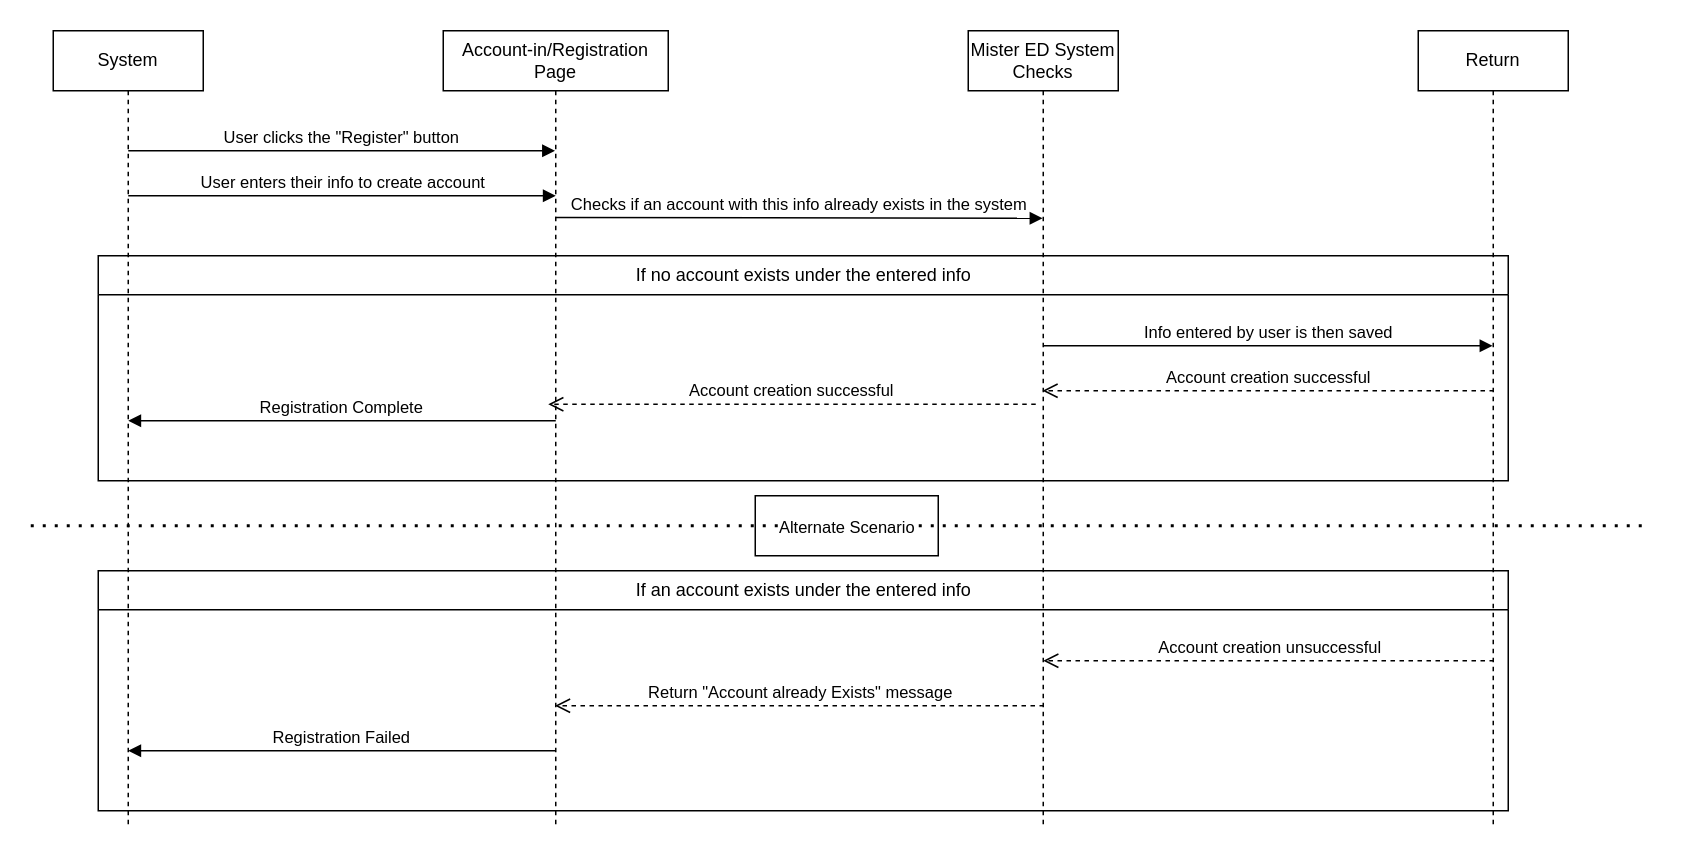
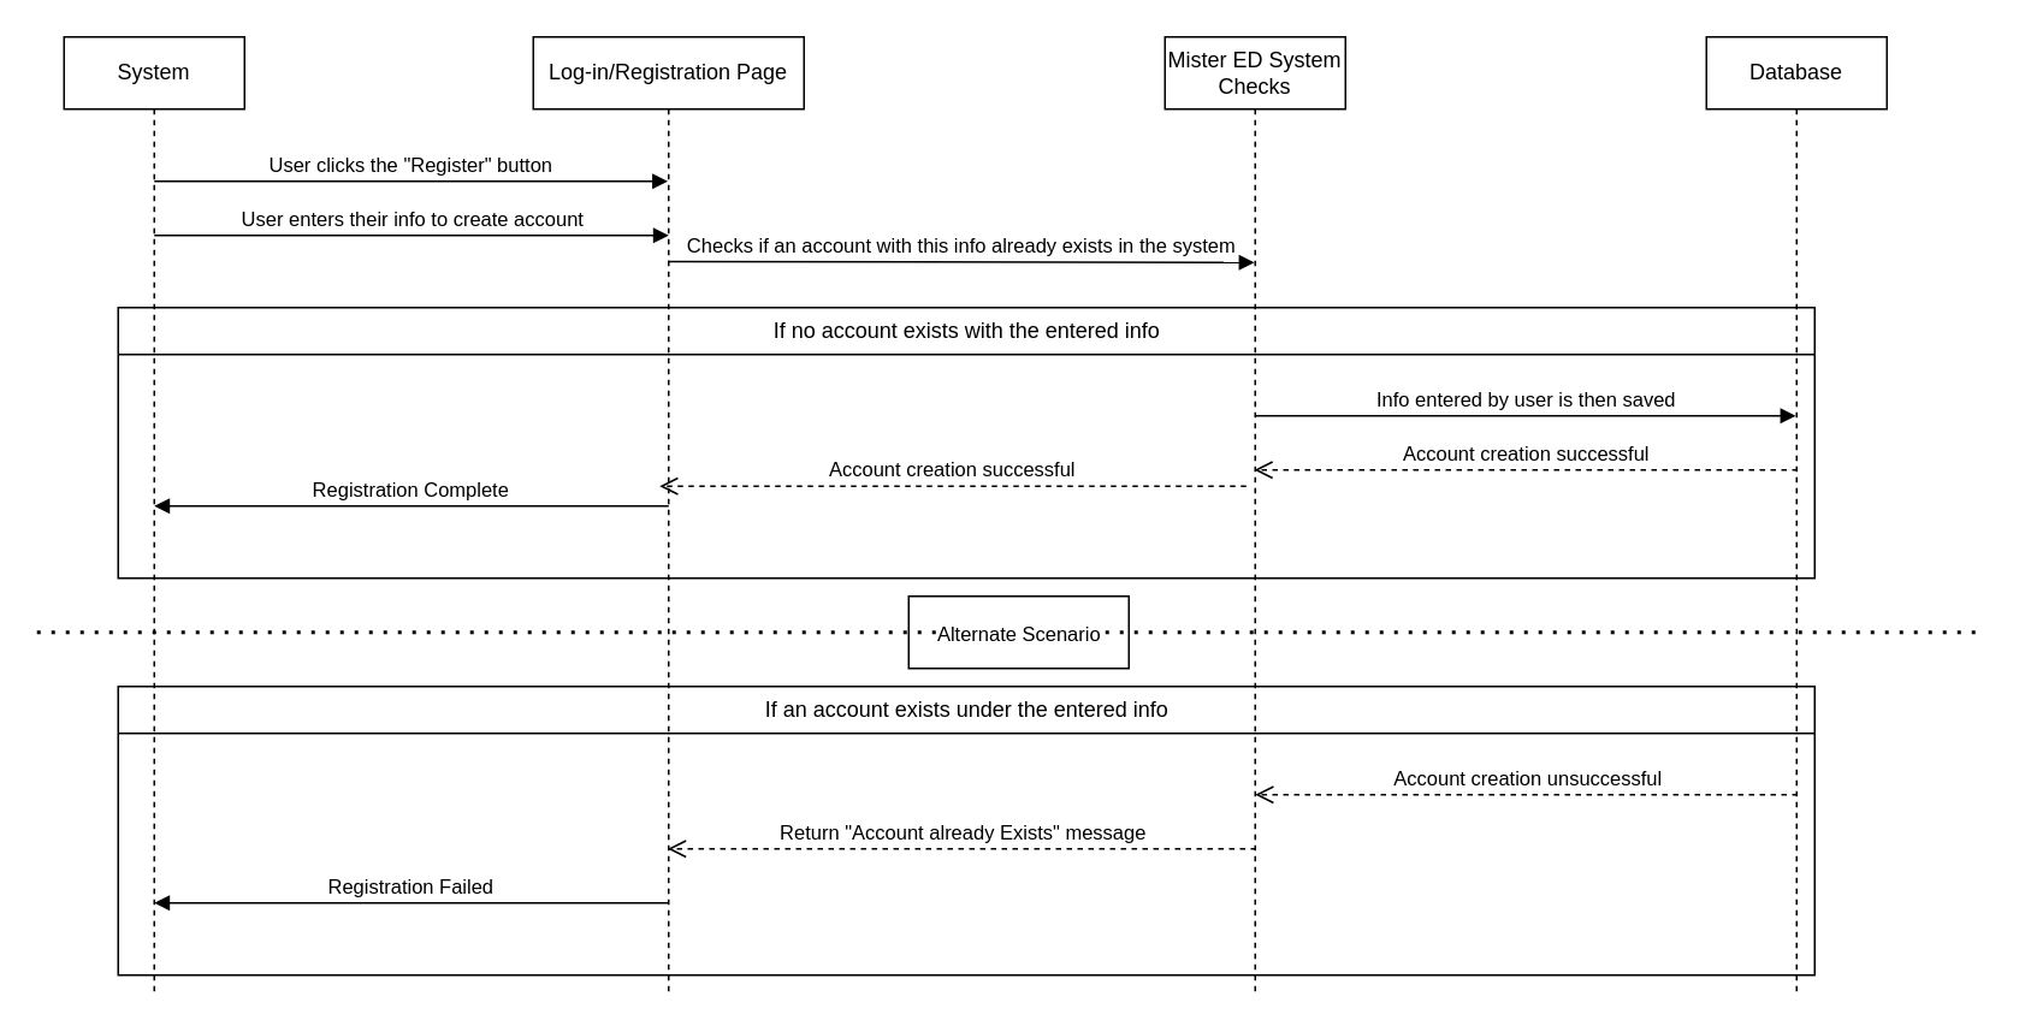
- <mxCell id="12" value="Account-in/Registration Page" style="shape=umlLifeline;perimeter=lifelinePerimeter;whiteSpace=wrap;html=1;container=0;dropTarget=0;collapsible=0;recursiveResize=0;outlineConnect=0;portConstraint=eastwest;newEdgeStyle={&quot;edgeStyle&quot;:&quot;elbowEdgeStyle&quot;,&quot;elbow&quot;:&quot;vertical&quot;,&quot;curved&quot;:0,&quot;rounded&quot;:0};" parent="1" vertex="1"><mxGeometry x="295" y="20" width="150" height="530" as="geometry" /></mxCell>
+ <mxCell id="12" value="Log-in/Registration Page" style="shape=umlLifeline;perimeter=lifelinePerimeter;whiteSpace=wrap;html=1;container=0;dropTarget=0;collapsible=0;recursiveResize=0;outlineConnect=0;portConstraint=eastwest;newEdgeStyle={&quot;edgeStyle&quot;:&quot;elbowEdgeStyle&quot;,&quot;elbow&quot;:&quot;vertical&quot;,&quot;curved&quot;:0,&quot;rounded&quot;:0};" parent="1" vertex="1"><mxGeometry x="295" y="20" width="150" height="530" as="geometry" /></mxCell>
- <mxCell id="10" value="Return" style="shape=umlLifeline;perimeter=lifelinePerimeter;whiteSpace=wrap;html=1;container=0;dropTarget=0;collapsible=0;recursiveResize=0;outlineConnect=0;portConstraint=eastwest;newEdgeStyle={&quot;edgeStyle&quot;:&quot;elbowEdgeStyle&quot;,&quot;elbow&quot;:&quot;vertical&quot;,&quot;curved&quot;:0,&quot;rounded&quot;:0};" parent="1" vertex="1"><mxGeometry x="945" y="20" width="100" height="530" as="geometry" /></mxCell>
+ <mxCell id="10" value="Database" style="shape=umlLifeline;perimeter=lifelinePerimeter;whiteSpace=wrap;html=1;container=0;dropTarget=0;collapsible=0;recursiveResize=0;outlineConnect=0;portConstraint=eastwest;newEdgeStyle={&quot;edgeStyle&quot;:&quot;elbowEdgeStyle&quot;,&quot;elbow&quot;:&quot;vertical&quot;,&quot;curved&quot;:0,&quot;rounded&quot;:0};" parent="1" vertex="1"><mxGeometry x="945" y="20" width="100" height="530" as="geometry" /></mxCell>
- <mxCell id="5" value="If no account exists under the entered info" style="swimlane;fontStyle=0;childLayout=stackLayout;horizontal=1;startSize=26;fillColor=none;horizontalStack=0;resizeParent=1;resizeParentMax=0;resizeLast=0;collapsible=1;marginBottom=0;html=1;" vertex="1" parent="1"><mxGeometry x="65" y="170" width="940" height="150" as="geometry" /></mxCell>
+ <mxCell id="5" value="If no account exists with the entered info" style="swimlane;fontStyle=0;childLayout=stackLayout;horizontal=1;startSize=26;fillColor=none;horizontalStack=0;resizeParent=1;resizeParentMax=0;resizeLast=0;collapsible=1;marginBottom=0;html=1;" vertex="1" parent="1"><mxGeometry x="65" y="170" width="940" height="150" as="geometry" /></mxCell>
